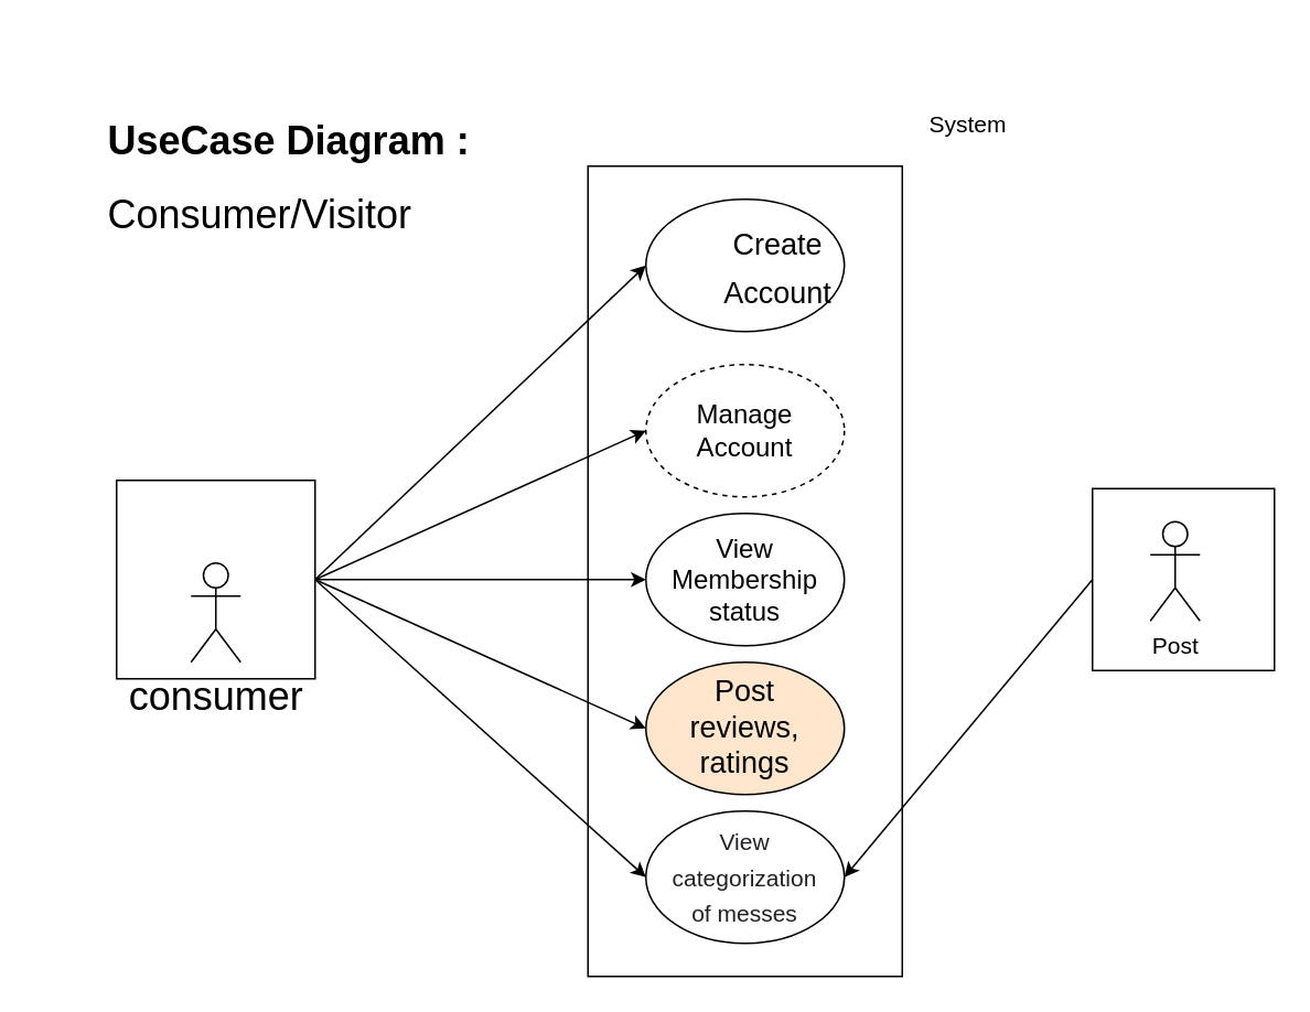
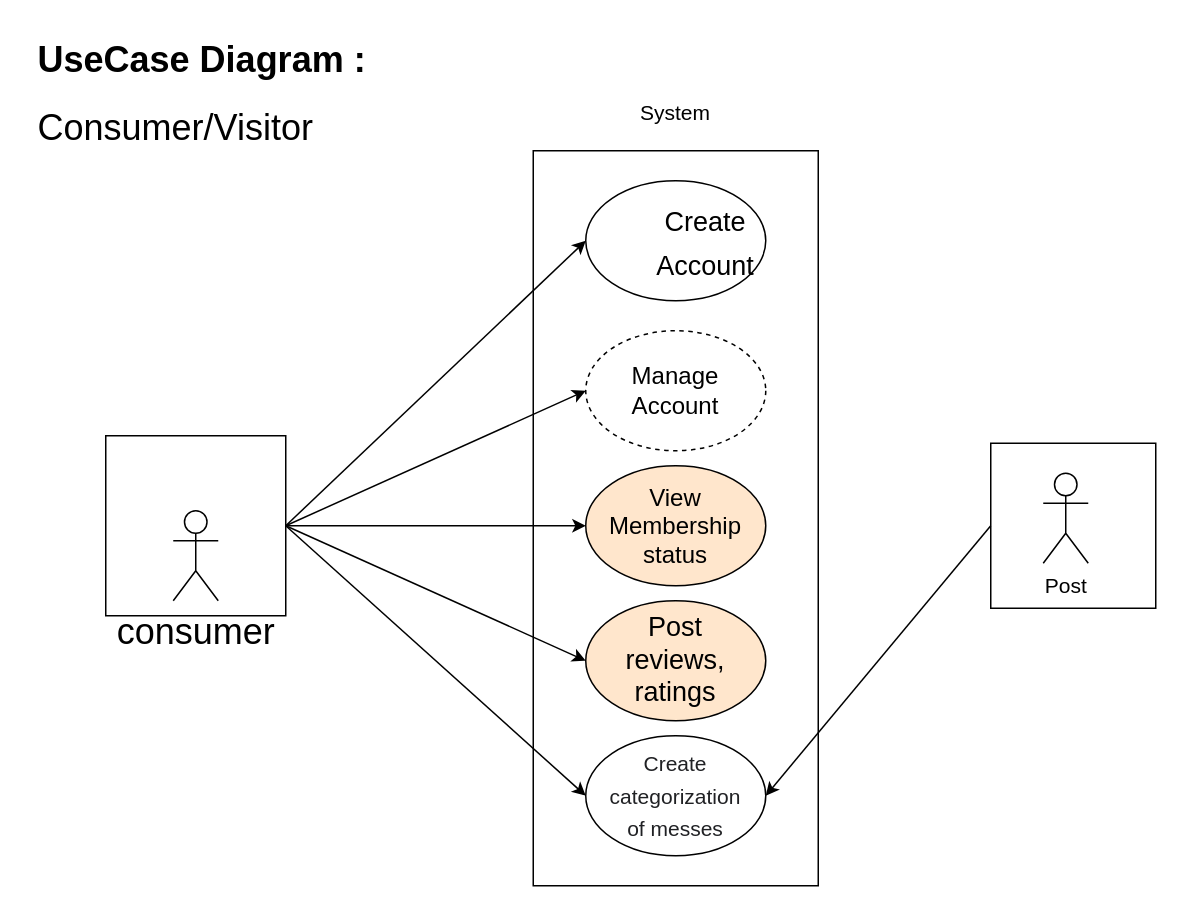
- <mxCell id="21" value="System" style="text;html=1;strokeColor=none;fillColor=none;align=center;verticalAlign=middle;whiteSpace=wrap;rounded=0;fontSize=14;" vertex="1" parent="1"><mxGeometry x="555" y="60" width="60" height="30" as="geometry" /></mxCell>
+ <mxCell id="21" value="System" style="text;html=1;strokeColor=none;fillColor=none;align=center;verticalAlign=middle;whiteSpace=wrap;rounded=0;fontSize=14;" vertex="1" parent="1"><mxGeometry x="420" y="60" width="60" height="30" as="geometry" /></mxCell>
- <mxCell id="7" value="&lt;h1&gt;UseCase Diagram :&lt;/h1&gt;&lt;div&gt;&lt;span style=&quot;font-size: 24px&quot;&gt;Consumer/Visitor&lt;/span&gt;&lt;/div&gt;" style="text;html=1;strokeColor=none;fillColor=none;spacing=5;spacingTop=-20;whiteSpace=wrap;overflow=hidden;rounded=0;" vertex="1" parent="1"><mxGeometry x="60" y="65" width="250" height="80" as="geometry" /></mxCell>
+ <mxCell id="7" value="&lt;h1&gt;UseCase Diagram :&lt;/h1&gt;&lt;div&gt;&lt;span style=&quot;font-size: 24px&quot;&gt;Consumer/Visitor&lt;/span&gt;&lt;/div&gt;" style="text;html=1;strokeColor=none;fillColor=none;spacing=5;spacingTop=-20;whiteSpace=wrap;overflow=hidden;rounded=0;" vertex="1" parent="1"><mxGeometry x="20" y="20" width="250" height="80" as="geometry" /></mxCell>
- <mxCell id="5" value="&lt;font size=&quot;3&quot;&gt;View&lt;br&gt;Membership&lt;br&gt;status&lt;br&gt;&lt;/font&gt;" style="ellipse;whiteSpace=wrap;html=1;" vertex="1" parent="1"><mxGeometry x="390" y="310" width="120" height="80" as="geometry" /></mxCell>
+ <mxCell id="5" value="&lt;font size=&quot;3&quot;&gt;View&lt;br&gt;Membership&lt;br&gt;status&lt;br&gt;&lt;/font&gt;" style="ellipse;whiteSpace=wrap;html=1;fillColor=#ffe6cc;" vertex="1" parent="1"><mxGeometry x="390" y="310" width="120" height="80" as="geometry" /></mxCell>
- <mxCell id="11" value="&lt;span style=&quot;color: rgb(32 , 33 , 36) ; font-family: &amp;#34;google sans&amp;#34; , &amp;#34;arial&amp;#34; , sans-serif ; background-color: rgb(255 , 255 , 255)&quot;&gt;&lt;font style=&quot;font-size: 14px&quot;&gt;View categorization&lt;br&gt;of messes&lt;br&gt;&lt;/font&gt;&lt;/span&gt;" style="ellipse;whiteSpace=wrap;html=1;fontSize=18;" vertex="1" parent="1"><mxGeometry x="390" y="490" width="120" height="80" as="geometry" /></mxCell>
+ <mxCell id="11" value="&lt;span style=&quot;color: rgb(32 , 33 , 36) ; font-family: &amp;#34;google sans&amp;#34; , &amp;#34;arial&amp;#34; , sans-serif ; background-color: rgb(255 , 255 , 255)&quot;&gt;&lt;font style=&quot;font-size: 14px&quot;&gt;Create categorization&lt;br&gt;of messes&lt;br&gt;&lt;/font&gt;&lt;/span&gt;" style="ellipse;whiteSpace=wrap;html=1;fontSize=18;" vertex="1" parent="1"><mxGeometry x="390" y="490" width="120" height="80" as="geometry" /></mxCell>
